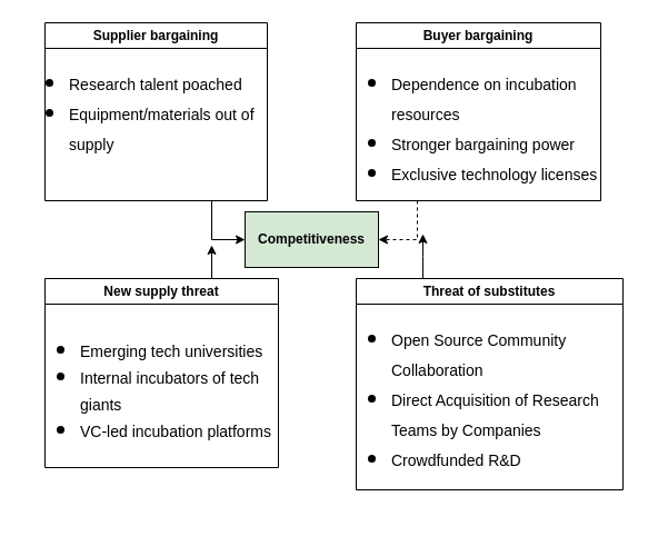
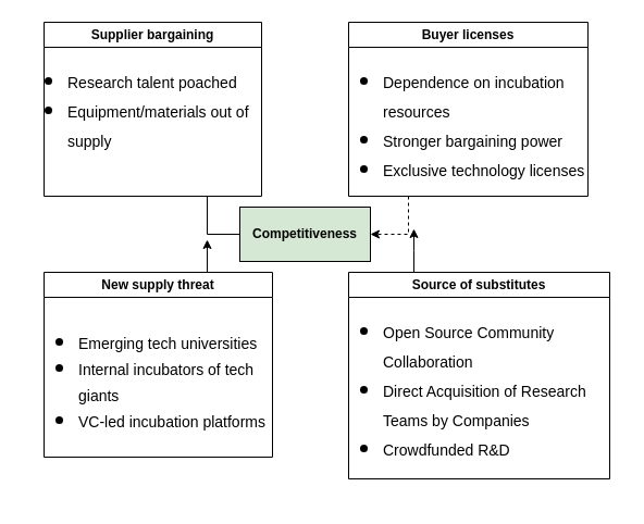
- <mxCell id="13" value="&lt;p&gt;Buyer bargaining&lt;/p&gt;" style="swimlane;whiteSpace=wrap;html=1;" vertex="1" parent="1"><mxGeometry x="320" y="20" width="220" height="160" as="geometry" /></mxCell>
+ <mxCell id="13" value="&lt;p&gt;Buyer licenses&lt;/p&gt;" style="swimlane;whiteSpace=wrap;html=1;" vertex="1" parent="1"><mxGeometry x="320" y="20" width="220" height="160" as="geometry" /></mxCell>
- <mxCell id="3" style="edgeStyle=orthogonalEdgeStyle;rounded=0;orthogonalLoop=1;jettySize=auto;html=1;exitX=0.75;exitY=1;exitDx=0;exitDy=0;entryX=0;entryY=0.5;entryDx=0;entryDy=0;" edge="1" parent="1" source="4" target="2"><mxGeometry relative="1" as="geometry" /></mxCell>
+ <mxCell id="3" style="edgeStyle=orthogonalEdgeStyle;rounded=0;orthogonalLoop=1;jettySize=auto;html=1;exitX=0.75;exitY=1;exitDx=0;exitDy=0;entryX=0;entryY=0.5;entryDx=0;entryDy=0;endArrow=none;" edge="1" parent="1" source="4" target="2"><mxGeometry relative="1" as="geometry" /></mxCell>
- <mxCell id="10" value="&lt;p&gt;Threat of substitutes&lt;/p&gt;" style="swimlane;whiteSpace=wrap;html=1;" vertex="1" parent="1"><mxGeometry x="320" y="250" width="240" height="190" as="geometry" /></mxCell>
+ <mxCell id="10" value="&lt;p&gt;Source of substitutes&lt;/p&gt;" style="swimlane;whiteSpace=wrap;html=1;" vertex="1" parent="1"><mxGeometry x="320" y="250" width="240" height="190" as="geometry" /></mxCell>
